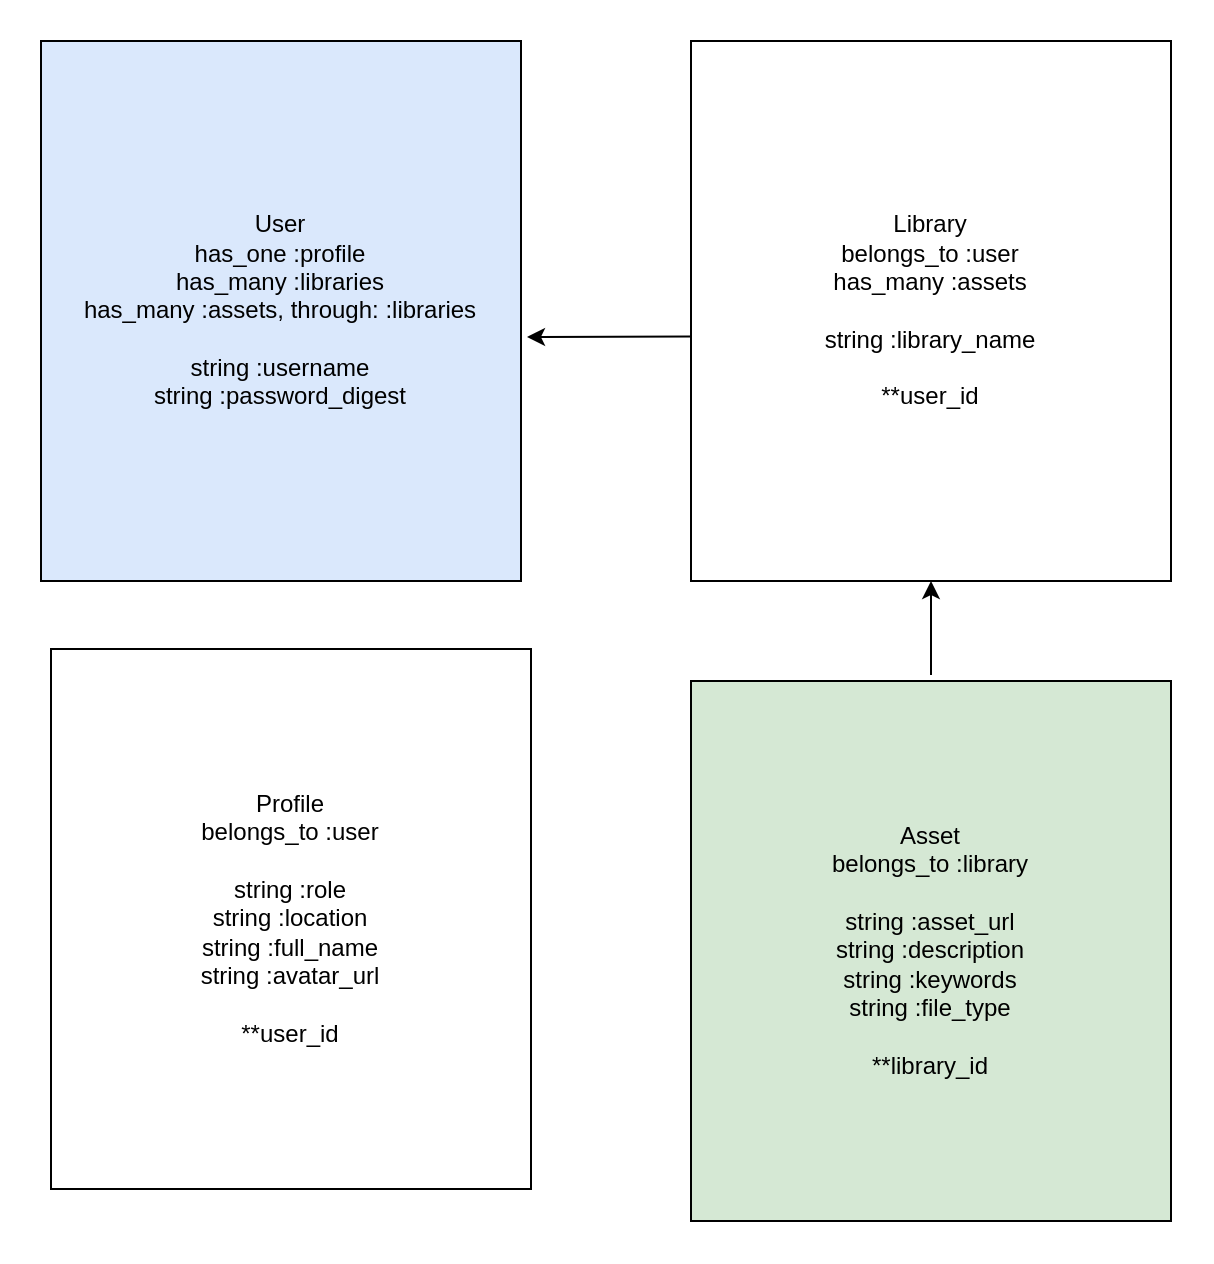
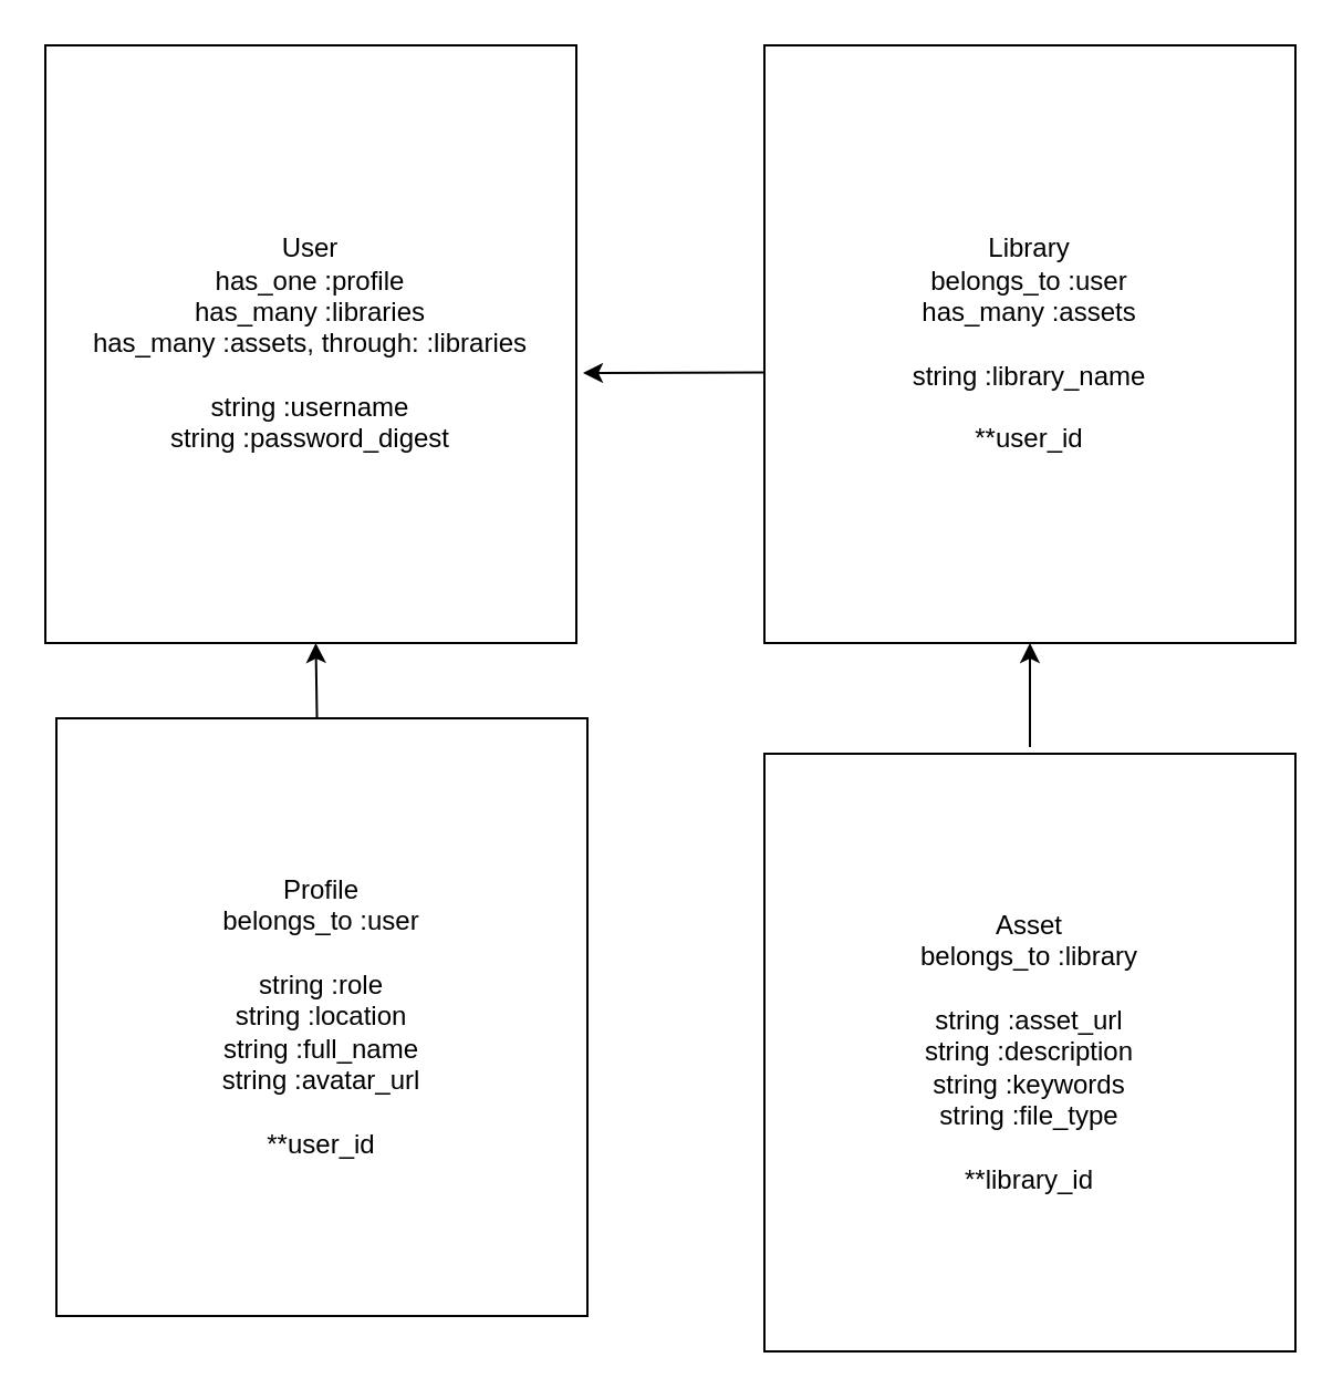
- <mxCell id="2" value="User&lt;br&gt;has_one :profile&lt;br&gt;has_many :libraries&lt;br&gt;has_many :assets, through: :libraries&lt;br&gt;&lt;br&gt;string :username&lt;br&gt;string :password_digest" style="whiteSpace=wrap;html=1;fillColor=#dae8fc;" vertex="1" parent="1"><mxGeometry x="20" y="20" width="240" height="270" as="geometry" /></mxCell>
+ <mxCell id="2" value="User&lt;br&gt;has_one :profile&lt;br&gt;has_many :libraries&lt;br&gt;has_many :assets, through: :libraries&lt;br&gt;&lt;br&gt;string :username&lt;br&gt;string :password_digest" style="whiteSpace=wrap;html=1;" vertex="1" parent="1"><mxGeometry x="20" y="20" width="240" height="270" as="geometry" /></mxCell>
+ <mxCell id="5" value="" style="edgeStyle=none;html=1;" edge="1" parent="1" source="6" target="2"><mxGeometry relative="1" as="geometry" /></mxCell>
- <mxCell id="4" value="Asset&lt;br&gt;belongs_to :library&lt;br&gt;&lt;br&gt;string :asset_url&lt;br&gt;string :description&lt;br&gt;string :keywords&lt;br&gt;string :file_type&lt;br&gt;&lt;br&gt;**library_id" style="whiteSpace=wrap;html=1;fillColor=#d5e8d4;" vertex="1" parent="1"><mxGeometry x="345" y="340" width="240" height="270" as="geometry" /></mxCell>
+ <mxCell id="4" value="Asset&lt;br&gt;belongs_to :library&lt;br&gt;&lt;br&gt;string :asset_url&lt;br&gt;string :description&lt;br&gt;string :keywords&lt;br&gt;string :file_type&lt;br&gt;&lt;br&gt;**library_id" style="whiteSpace=wrap;html=1;" vertex="1" parent="1"><mxGeometry x="345" y="340" width="240" height="270" as="geometry" /></mxCell>
